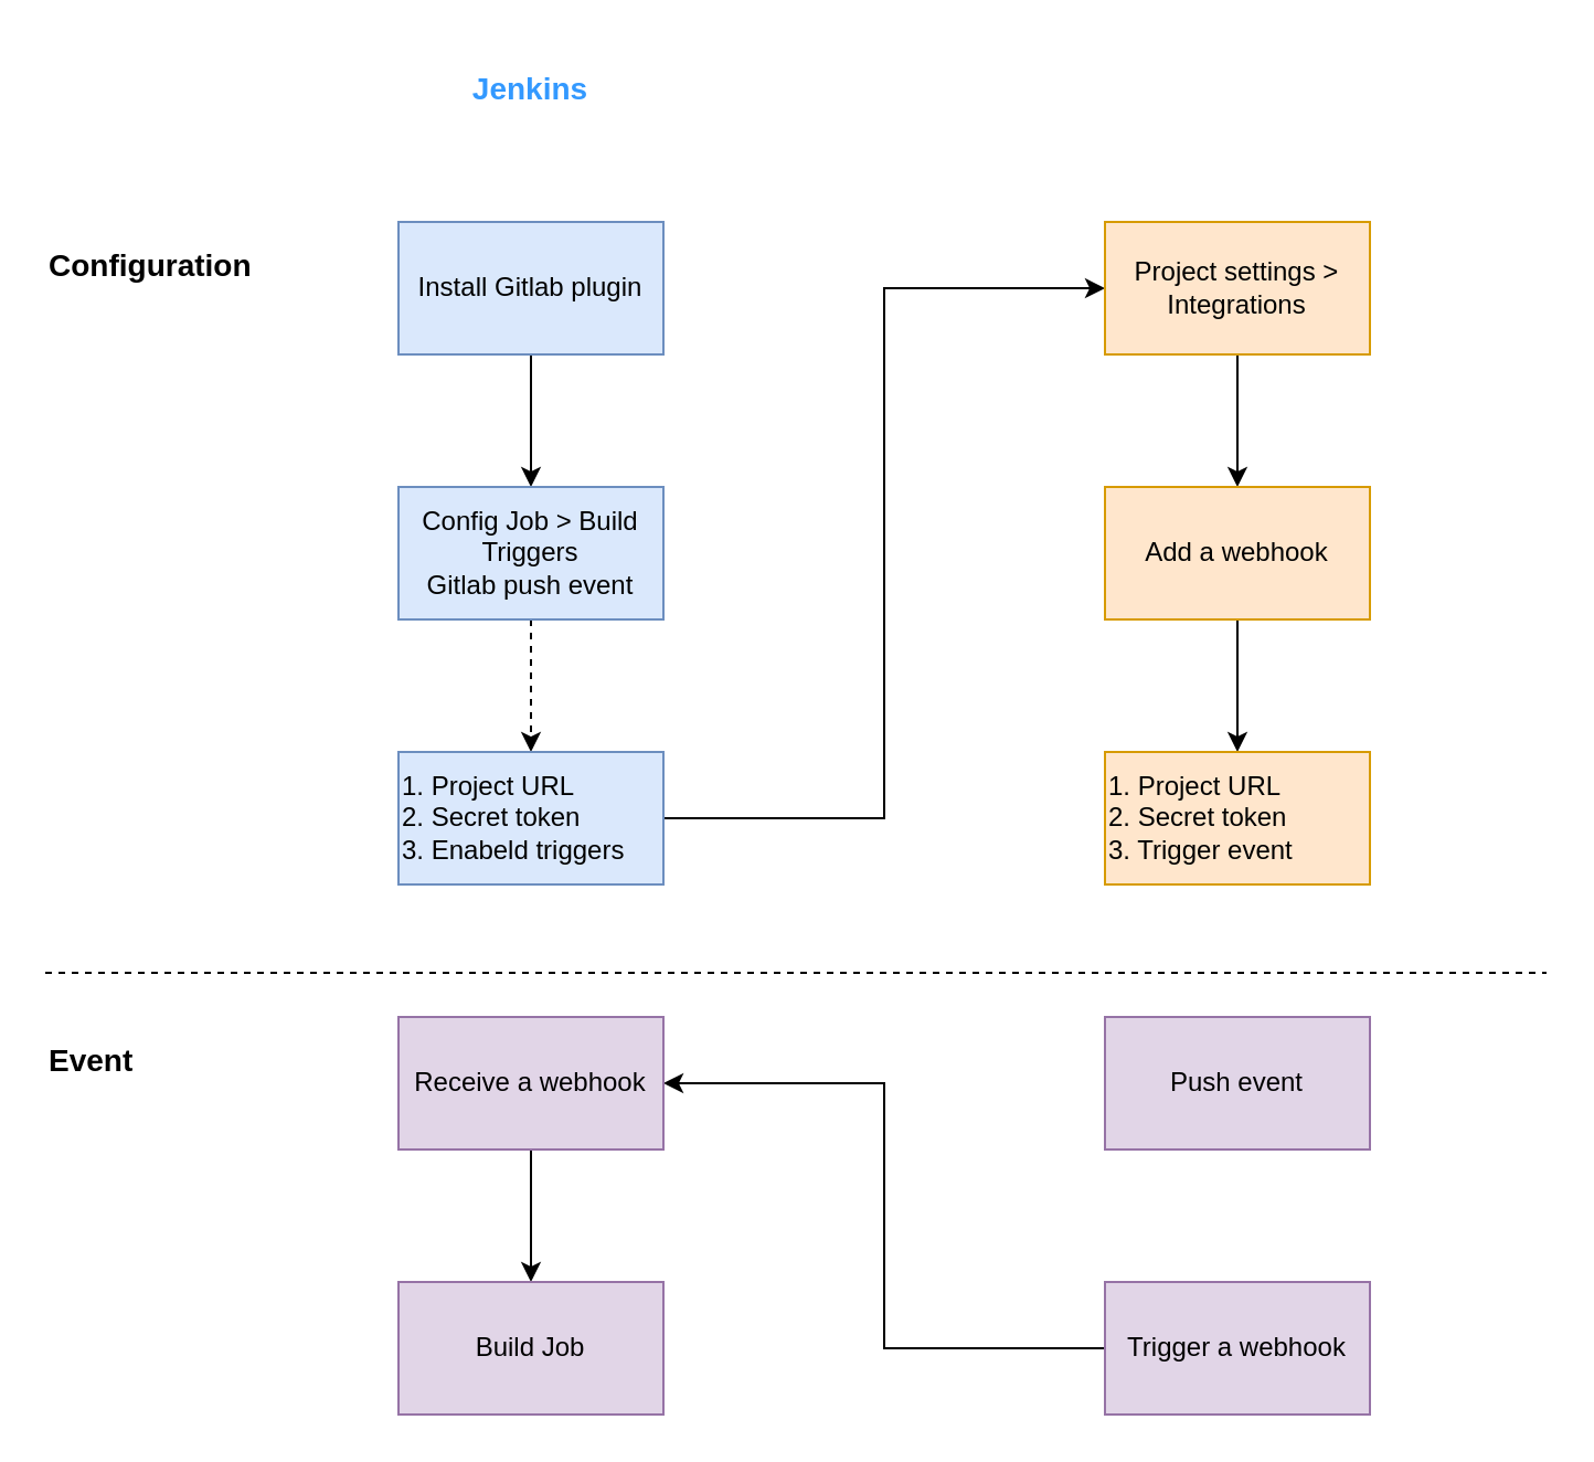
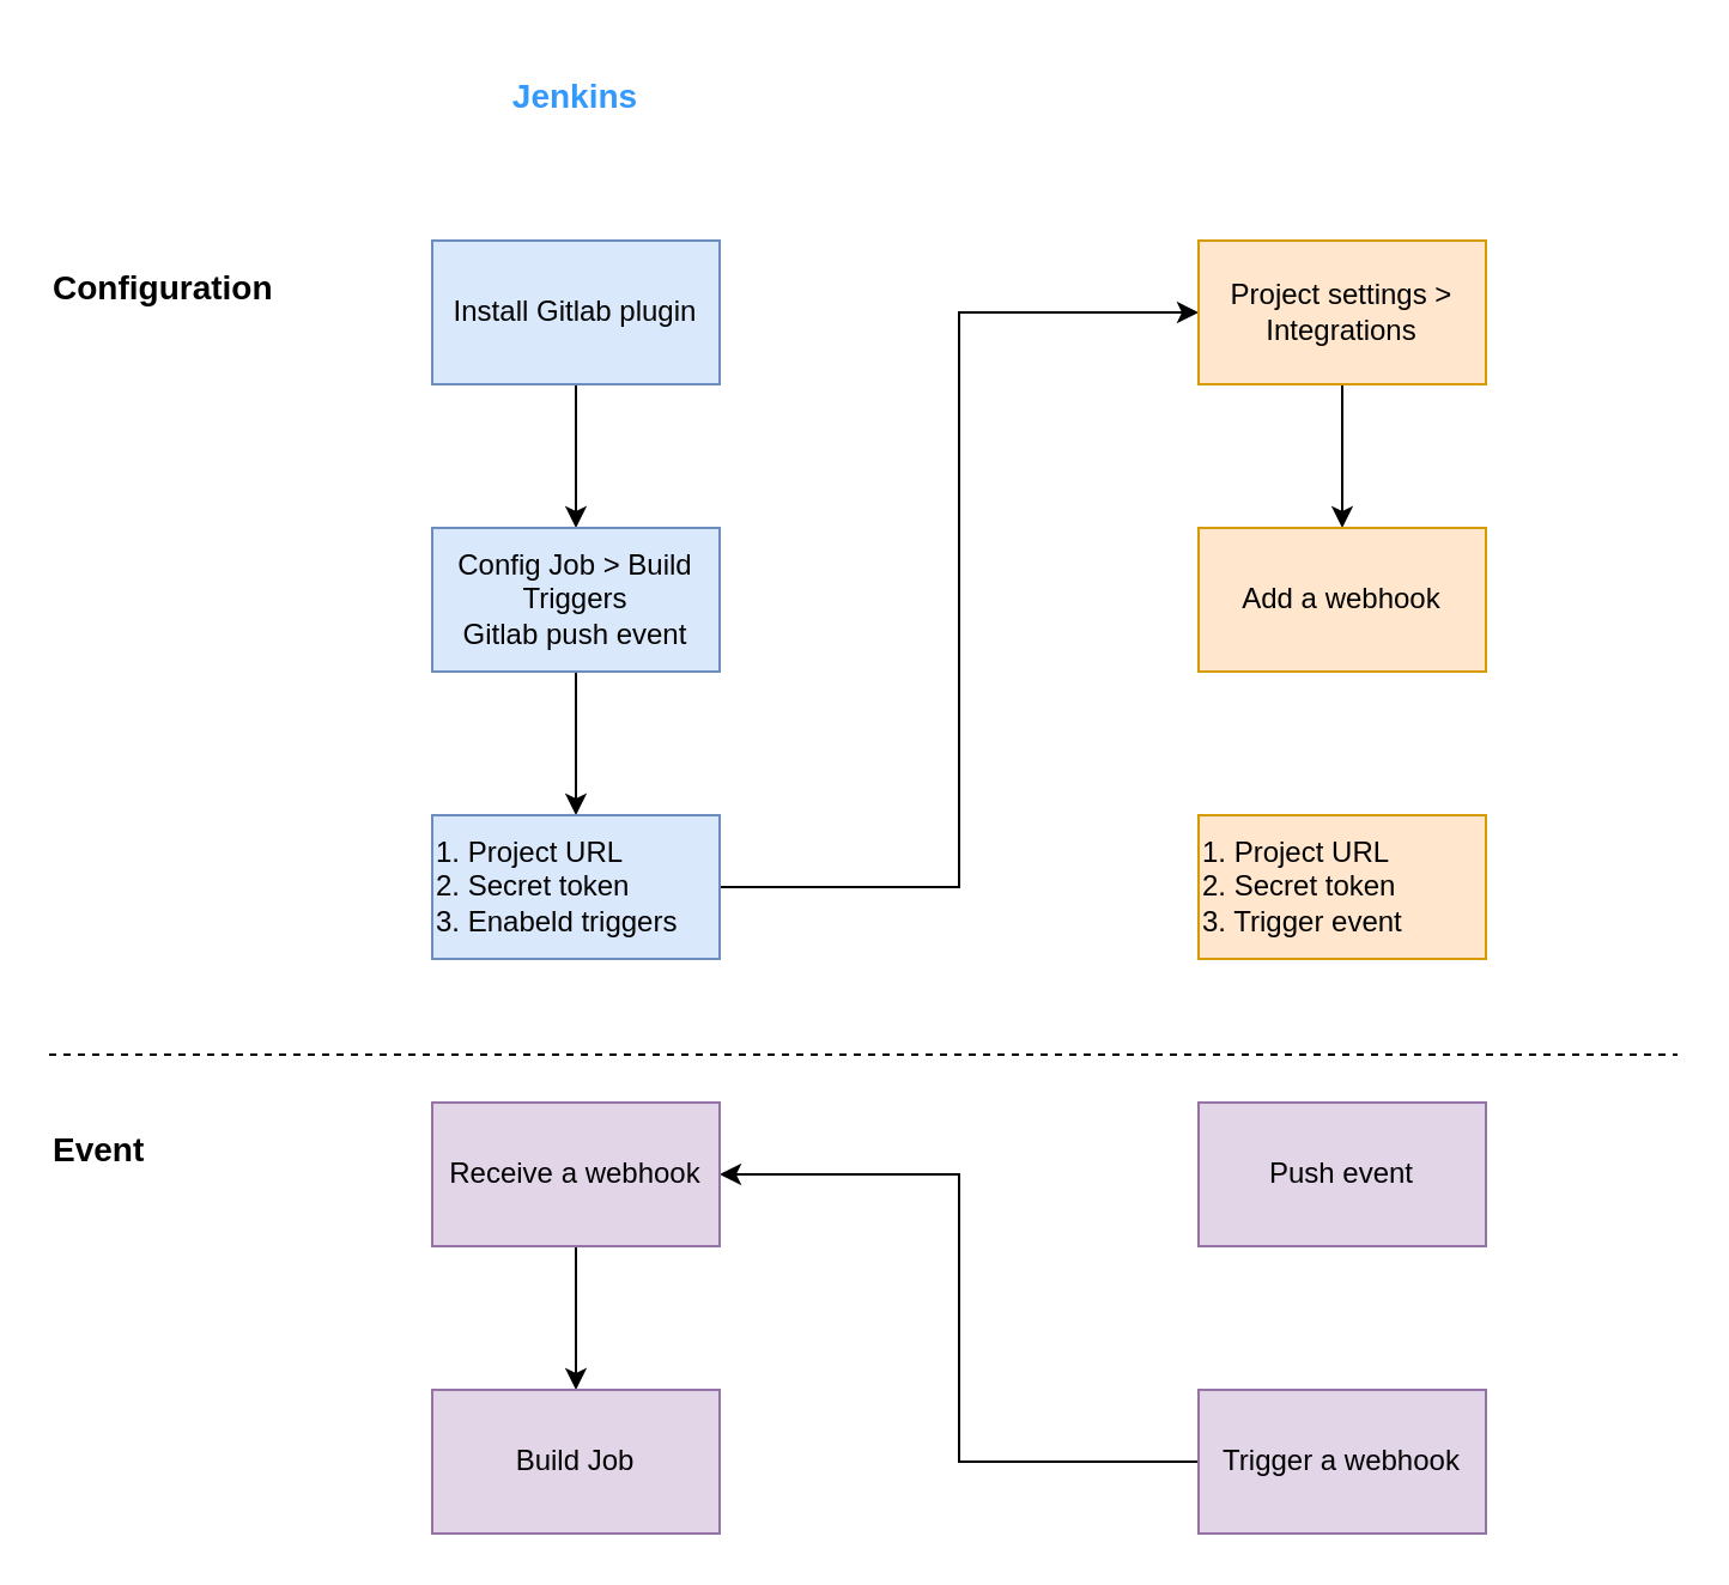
- <mxCell id="11" style="edgeStyle=orthogonalEdgeStyle;rounded=0;orthogonalLoop=1;jettySize=auto;html=1;exitX=0.5;exitY=1;exitDx=0;exitDy=0;entryX=0.5;entryY=0;entryDx=0;entryDy=0;" edge="1" parent="1" source="12" target="13"><mxGeometry relative="1" as="geometry" /></mxCell>
- <mxCell id="5" style="edgeStyle=orthogonalEdgeStyle;rounded=0;orthogonalLoop=1;jettySize=auto;html=1;exitX=0.5;exitY=1;exitDx=0;exitDy=0;entryX=0.5;entryY=0;entryDx=0;entryDy=0;dashed=1;" edge="1" parent="1" source="6" target="8"><mxGeometry relative="1" as="geometry" /></mxCell>
+ <mxCell id="5" style="edgeStyle=orthogonalEdgeStyle;rounded=0;orthogonalLoop=1;jettySize=auto;html=1;exitX=0.5;exitY=1;exitDx=0;exitDy=0;entryX=0.5;entryY=0;entryDx=0;entryDy=0;" edge="1" parent="1" source="6" target="8"><mxGeometry relative="1" as="geometry" /></mxCell>
